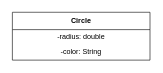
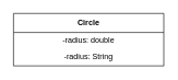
- <mxCell id="4" value="-color: String" style="text;html=1;strokeColor=none;fillColor=none;align=center;verticalAlign=middle;spacingLeft=4;spacingRight=4;overflow=hidden;rotatable=0;points=[[0,0.5],[1,0.5]];portConstraint=eastwest;whiteSpace=wrap;" vertex="1" parent="2"><mxGeometry y="54" width="230" height="26" as="geometry" /></mxCell>
+ <mxCell id="4" value="-radius: String" style="text;html=1;strokeColor=none;fillColor=none;align=center;verticalAlign=middle;spacingLeft=4;spacingRight=4;overflow=hidden;rotatable=0;points=[[0,0.5],[1,0.5]];portConstraint=eastwest;whiteSpace=wrap;" vertex="1" parent="2"><mxGeometry y="54" width="230" height="26" as="geometry" /></mxCell>
